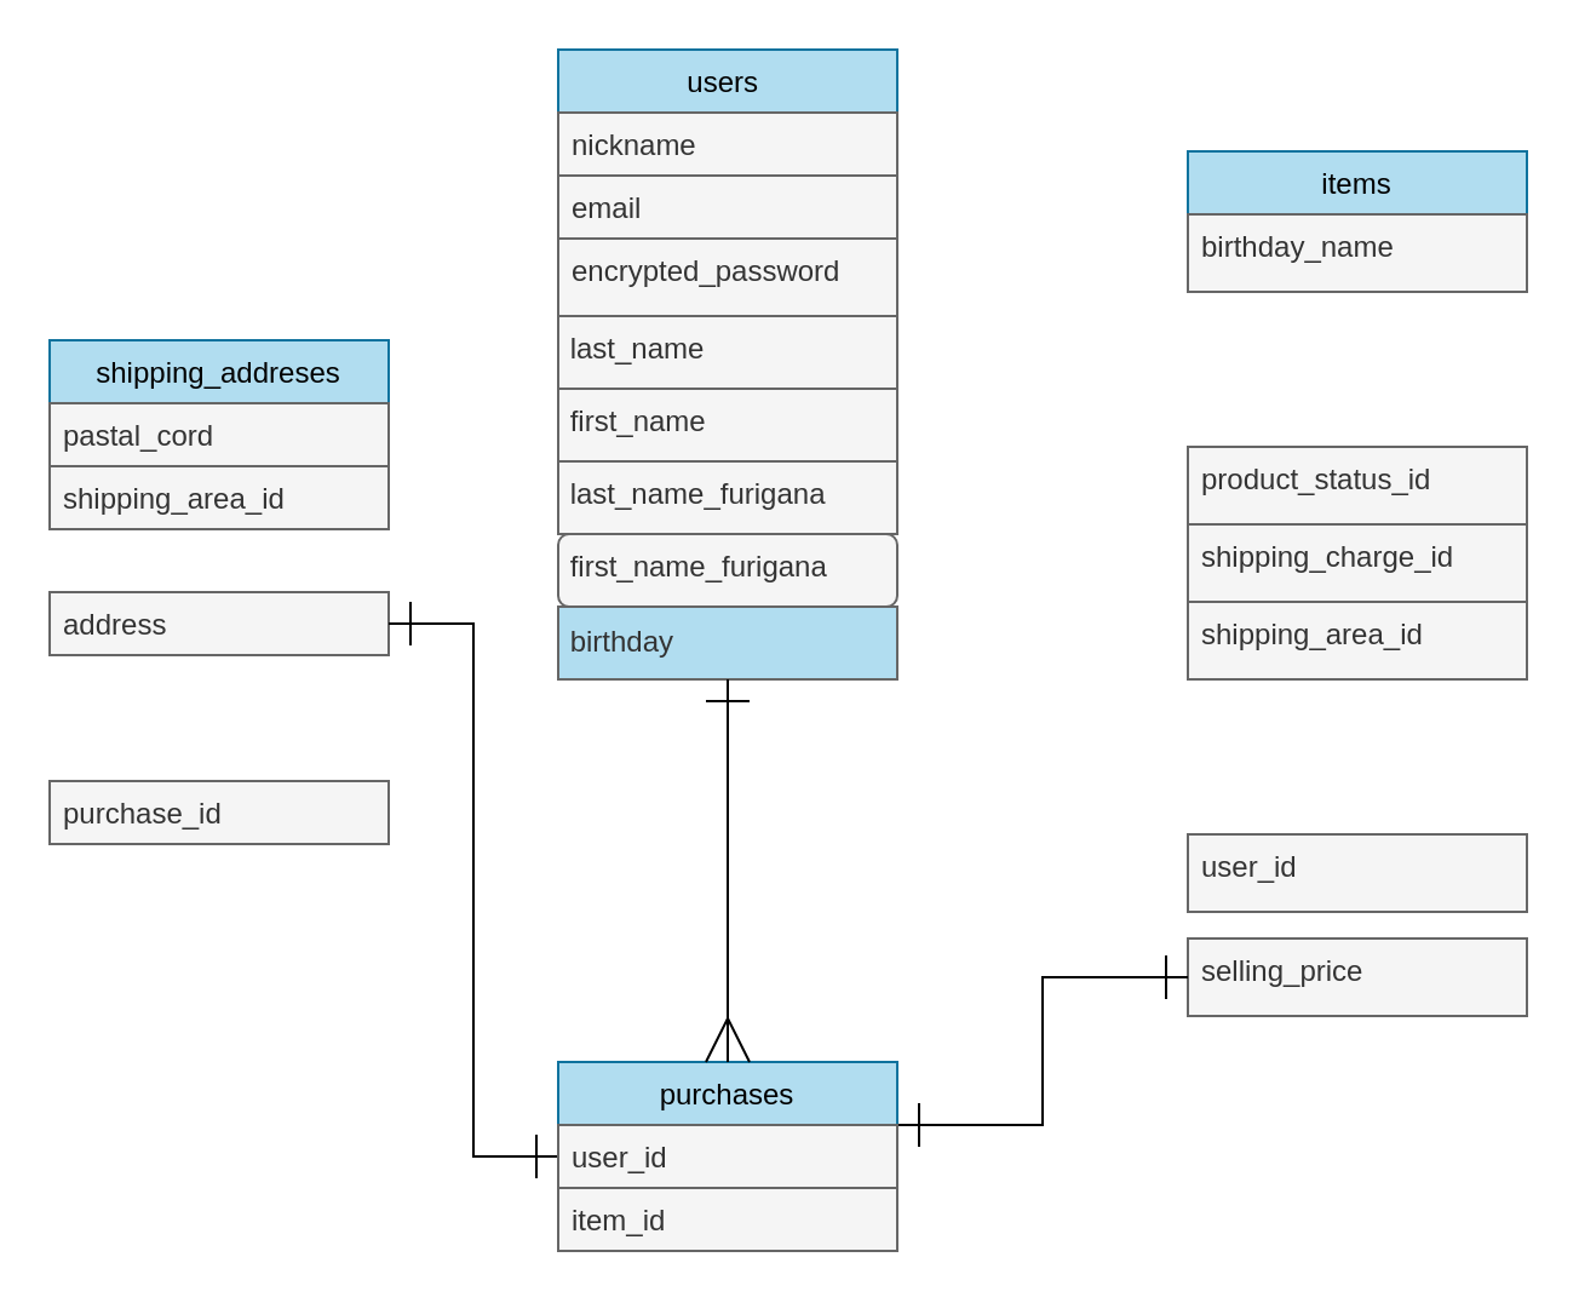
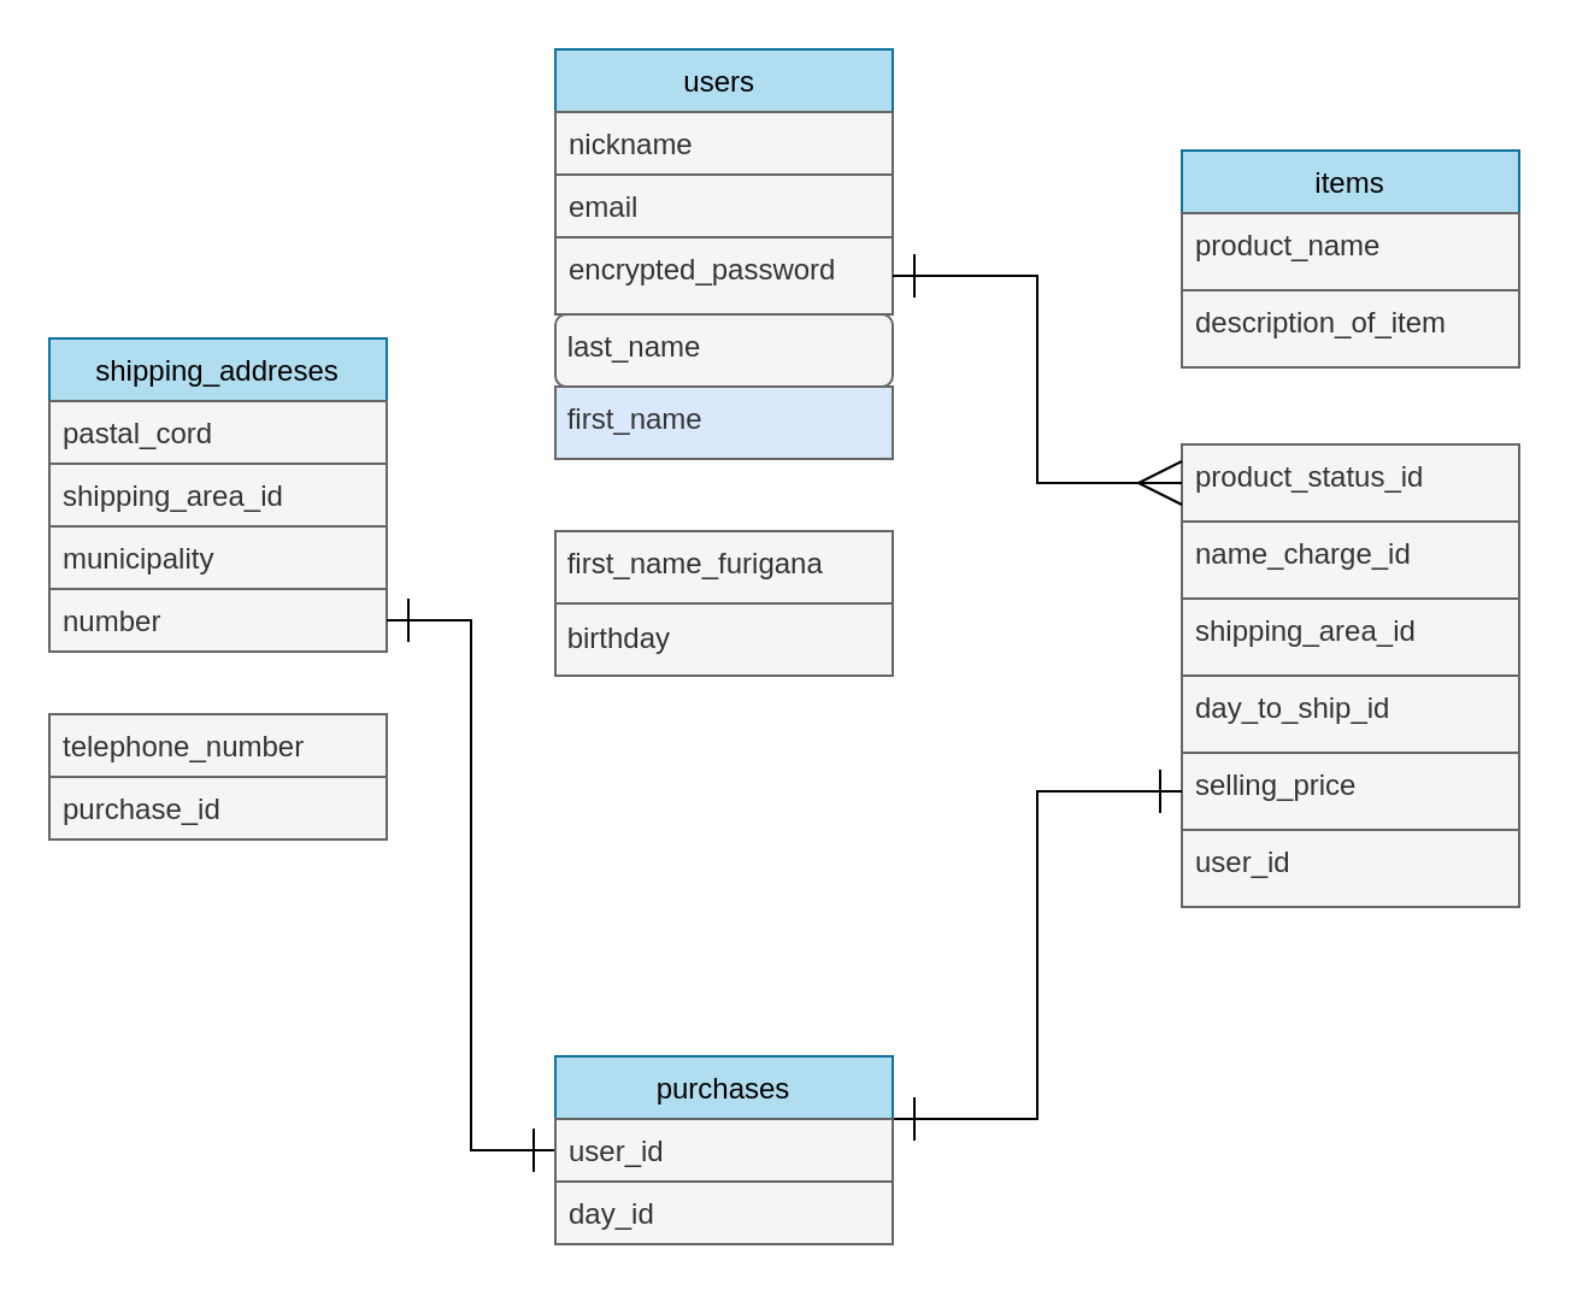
- <mxCell id="11" value="birthday_name" style="text;strokeColor=#666666;align=left;verticalAlign=top;spacingLeft=4;spacingRight=4;overflow=hidden;rotatable=0;points=[[0,0.5],[1,0.5]];portConstraint=eastwest;fillColor=#f5f5f5;fontColor=#333333;" parent="1" vertex="1"><mxGeometry x="490" y="88" width="140" height="32" as="geometry" /></mxCell>
+ <mxCell id="11" value="product_name" style="text;strokeColor=#666666;align=left;verticalAlign=top;spacingLeft=4;spacingRight=4;overflow=hidden;rotatable=0;points=[[0,0.5],[1,0.5]];portConstraint=eastwest;fillColor=#f5f5f5;fontColor=#333333;" parent="1" vertex="1"><mxGeometry x="490" y="88" width="140" height="32" as="geometry" /></mxCell>
+ <mxCell id="12" value="description_of_item" style="text;strokeColor=#666666;align=left;verticalAlign=top;spacingLeft=4;spacingRight=4;overflow=hidden;rotatable=0;points=[[0,0.5],[1,0.5]];portConstraint=eastwest;fillColor=#f5f5f5;fontColor=#333333;" parent="1" vertex="1"><mxGeometry x="490" y="120" width="140" height="32" as="geometry" /></mxCell>
- <mxCell id="28" value="&amp;nbsp;last_name" style="whiteSpace=wrap;html=1;strokeColor=#666666;align=left;verticalAlign=top;fillColor=#f5f5f5;fontColor=#333333;" parent="1" vertex="1"><mxGeometry x="230" y="130" width="140" height="30" as="geometry" /></mxCell>
+ <mxCell id="28" value="&amp;nbsp;last_name" style="whiteSpace=wrap;html=1;strokeColor=#666666;align=left;verticalAlign=top;fillColor=#f5f5f5;fontColor=#333333;rounded=1;" parent="1" vertex="1"><mxGeometry x="230" y="130" width="140" height="30" as="geometry" /></mxCell>
+ <mxCell id="24" style="edgeStyle=orthogonalEdgeStyle;rounded=0;orthogonalLoop=1;jettySize=auto;html=1;exitX=1;exitY=0.5;exitDx=0;exitDy=0;fontColor=#000000;startArrow=ERone;startFill=0;endArrow=ERmany;endFill=0;targetPerimeterSpacing=0;endSize=16;entryX=0;entryY=0.5;entryDx=0;entryDy=0;startSize=16;" parent="1" source="5" target="13" edge="1"><mxGeometry relative="1" as="geometry"><mxPoint x="480" y="200" as="targetPoint" /><Array as="points"><mxPoint x="430" y="114" /><mxPoint x="430" y="200" /></Array></mxGeometry></mxCell>
- <mxCell id="29" value="&amp;nbsp;first_name" style="whiteSpace=wrap;html=1;strokeColor=#666666;align=left;verticalAlign=top;fillColor=#f5f5f5;fontColor=#333333;" parent="1" vertex="1"><mxGeometry x="230" y="160" width="140" height="30" as="geometry" /></mxCell>
+ <mxCell id="29" value="&amp;nbsp;first_name" style="whiteSpace=wrap;html=1;strokeColor=#666666;align=left;verticalAlign=top;fillColor=#dae8fc;fontColor=#333333;" parent="1" vertex="1"><mxGeometry x="230" y="160" width="140" height="30" as="geometry" /></mxCell>
- <mxCell id="32" value="&amp;nbsp;last_name_furigana" style="whiteSpace=wrap;html=1;strokeColor=#666666;align=left;verticalAlign=top;fillColor=#f5f5f5;fontColor=#333333;" parent="1" vertex="1"><mxGeometry x="230" y="190" width="140" height="30" as="geometry" /></mxCell>
- <mxCell id="14" value="shipping_charge_id" style="text;strokeColor=#666666;align=left;verticalAlign=top;spacingLeft=4;spacingRight=4;overflow=hidden;rotatable=0;points=[[0,0.5],[1,0.5]];portConstraint=eastwest;fillColor=#f5f5f5;fontColor=#333333;" parent="1" vertex="1"><mxGeometry x="490" y="216" width="140" height="32" as="geometry" /></mxCell>
+ <mxCell id="14" value="name_charge_id" style="text;strokeColor=#666666;align=left;verticalAlign=top;spacingLeft=4;spacingRight=4;overflow=hidden;rotatable=0;points=[[0,0.5],[1,0.5]];portConstraint=eastwest;fillColor=#f5f5f5;fontColor=#333333;" parent="1" vertex="1"><mxGeometry x="490" y="216" width="140" height="32" as="geometry" /></mxCell>
+ <mxCell id="21" value="municipality" style="text;align=left;verticalAlign=top;spacingLeft=4;spacingRight=4;overflow=hidden;rotatable=0;points=[[0,0.5],[1,0.5]];portConstraint=eastwest;strokeColor=#666666;fillColor=#f5f5f5;fontColor=#333333;" parent="1" vertex="1"><mxGeometry x="20" y="218" width="140" height="26" as="geometry" /></mxCell>
- <mxCell id="33" value="&amp;nbsp;first_name_furigana" style="whiteSpace=wrap;html=1;strokeColor=#666666;align=left;verticalAlign=top;fillColor=#f5f5f5;fontColor=#333333;rounded=1;" parent="1" vertex="1"><mxGeometry x="230" y="220" width="140" height="30" as="geometry" /></mxCell>
+ <mxCell id="33" value="&amp;nbsp;first_name_furigana" style="whiteSpace=wrap;html=1;strokeColor=#666666;align=left;verticalAlign=top;fillColor=#f5f5f5;fontColor=#333333;" parent="1" vertex="1"><mxGeometry x="230" y="220" width="140" height="30" as="geometry" /></mxCell>
- <mxCell id="22" value="address" style="text;align=left;verticalAlign=top;spacingLeft=4;spacingRight=4;overflow=hidden;rotatable=0;points=[[0,0.5],[1,0.5]];portConstraint=eastwest;strokeColor=#666666;fillColor=#f5f5f5;fontColor=#333333;" parent="1" vertex="1"><mxGeometry x="20" y="244" width="140" height="26" as="geometry" /></mxCell>
+ <mxCell id="22" value="number" style="text;align=left;verticalAlign=top;spacingLeft=4;spacingRight=4;overflow=hidden;rotatable=0;points=[[0,0.5],[1,0.5]];portConstraint=eastwest;strokeColor=#666666;fillColor=#f5f5f5;fontColor=#333333;" parent="1" vertex="1"><mxGeometry x="20" y="244" width="140" height="26" as="geometry" /></mxCell>
- <mxCell id="6" value="&lt;div&gt;&lt;span&gt;&amp;nbsp;birthday&lt;/span&gt;&lt;/div&gt;" style="whiteSpace=wrap;html=1;strokeColor=#666666;align=left;fillColor=#b1ddf0;fontColor=#333333;" parent="1" vertex="1"><mxGeometry x="230" y="250" width="140" height="30" as="geometry" /></mxCell>
+ <mxCell id="6" value="&lt;div&gt;&lt;span&gt;&amp;nbsp;birthday&lt;/span&gt;&lt;/div&gt;" style="whiteSpace=wrap;html=1;strokeColor=#666666;align=left;fillColor=#f5f5f5;fontColor=#333333;" parent="1" vertex="1"><mxGeometry x="230" y="250" width="140" height="30" as="geometry" /></mxCell>
+ <mxCell id="16" value="day_to_ship_id" style="text;strokeColor=#666666;align=left;verticalAlign=top;spacingLeft=4;spacingRight=4;overflow=hidden;rotatable=0;points=[[0,0.5],[1,0.5]];portConstraint=eastwest;fillColor=#f5f5f5;fontColor=#333333;" parent="1" vertex="1"><mxGeometry x="490" y="280" width="140" height="32" as="geometry" /></mxCell>
+ <mxCell id="23" value="telephone_number" style="text;align=left;verticalAlign=top;spacingLeft=4;spacingRight=4;overflow=hidden;rotatable=0;points=[[0,0.5],[1,0.5]];portConstraint=eastwest;strokeColor=#666666;fillColor=#f5f5f5;fontColor=#333333;" parent="1" vertex="1"><mxGeometry x="20" y="296" width="140" height="26" as="geometry" /></mxCell>
- <mxCell id="25" style="edgeStyle=orthogonalEdgeStyle;rounded=0;orthogonalLoop=1;jettySize=auto;html=1;exitX=0.5;exitY=1;exitDx=0;exitDy=0;fontColor=#000000;startArrow=ERone;startFill=0;endArrow=ERmany;endFill=0;targetPerimeterSpacing=0;endSize=16;entryX=0.5;entryY=0;entryDx=0;entryDy=0;startSize=16;" parent="1" source="6" target="20" edge="1"><mxGeometry relative="1" as="geometry"><mxPoint x="280" y="226" as="sourcePoint" /><mxPoint x="400" y="312" as="targetPoint" /><Array as="points"><mxPoint x="300" y="320" /><mxPoint x="300" y="320" /></Array></mxGeometry></mxCell>
- <mxCell id="17" value="selling_price" style="text;strokeColor=#666666;align=left;verticalAlign=top;spacingLeft=4;spacingRight=4;overflow=hidden;rotatable=0;points=[[0,0.5],[1,0.5]];portConstraint=eastwest;fillColor=#f5f5f5;fontColor=#333333;" parent="1" vertex="1"><mxGeometry x="490" y="387" width="140" height="32" as="geometry" /></mxCell>
+ <mxCell id="17" value="selling_price" style="text;strokeColor=#666666;align=left;verticalAlign=top;spacingLeft=4;spacingRight=4;overflow=hidden;rotatable=0;points=[[0,0.5],[1,0.5]];portConstraint=eastwest;fillColor=#f5f5f5;fontColor=#333333;" parent="1" vertex="1"><mxGeometry x="490" y="312" width="140" height="32" as="geometry" /></mxCell>
- <mxCell id="30" value="item_id" style="text;align=left;verticalAlign=top;spacingLeft=4;spacingRight=4;overflow=hidden;rotatable=0;points=[[0,0.5],[1,0.5]];portConstraint=eastwest;strokeColor=#666666;fillColor=#f5f5f5;fontColor=#333333;" parent="1" vertex="1"><mxGeometry x="230" y="490" width="140" height="26" as="geometry" /></mxCell>
+ <mxCell id="30" value="day_id" style="text;align=left;verticalAlign=top;spacingLeft=4;spacingRight=4;overflow=hidden;rotatable=0;points=[[0,0.5],[1,0.5]];portConstraint=eastwest;strokeColor=#666666;fillColor=#f5f5f5;fontColor=#333333;" parent="1" vertex="1"><mxGeometry x="230" y="490" width="140" height="26" as="geometry" /></mxCell>
